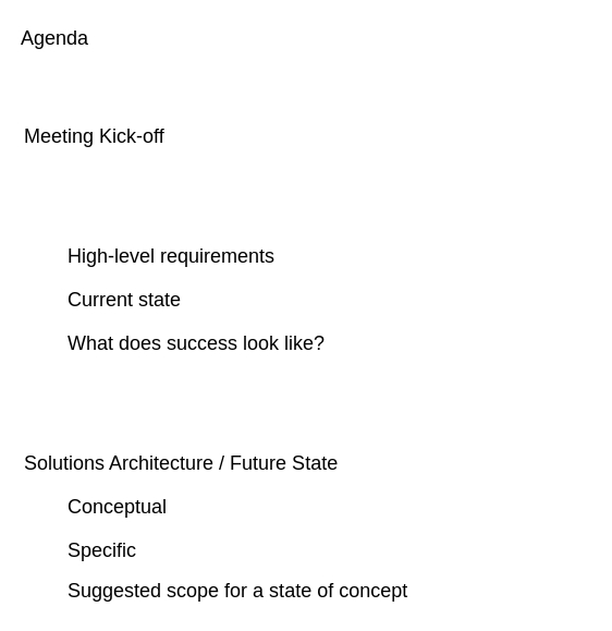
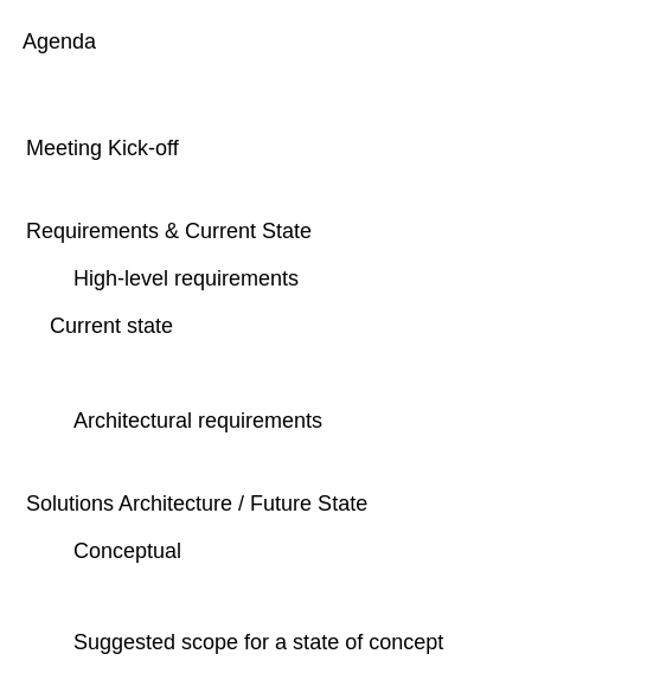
+ <mxCell id="4" value="Requirements &amp;amp; Current State" style="text;html=1;strokeColor=none;fillColor=none;align=left;verticalAlign=middle;whiteSpace=wrap;rounded=0;shadow=0;fontSize=18;" parent="1" vertex="1"><mxGeometry x="20" y="180" width="480" height="30" as="geometry" /></mxCell>
- <mxCell id="9" value="Current state" style="text;html=1;strokeColor=none;fillColor=none;align=left;verticalAlign=middle;whiteSpace=wrap;rounded=0;shadow=0;fontSize=18;" parent="1" vertex="1"><mxGeometry x="60" y="260" width="480" height="30" as="geometry" /></mxCell>
+ <mxCell id="9" value="Current state" style="text;html=1;strokeColor=none;fillColor=none;align=left;verticalAlign=middle;whiteSpace=wrap;rounded=0;shadow=0;fontSize=18;" parent="1" vertex="1"><mxGeometry x="40" y="260" width="480" height="30" as="geometry" /></mxCell>
- <mxCell id="10" value="What does success look like?" style="text;html=1;strokeColor=none;fillColor=none;align=left;verticalAlign=middle;whiteSpace=wrap;rounded=0;shadow=0;fontSize=18;" parent="1" vertex="1"><mxGeometry x="60" y="300" width="480" height="30" as="geometry" /></mxCell>
+ <mxCell id="11" value="Architectural requirements" style="text;html=1;strokeColor=none;fillColor=none;align=left;verticalAlign=middle;whiteSpace=wrap;rounded=0;shadow=0;fontSize=18;" parent="1" vertex="1"><mxGeometry x="60" y="340" width="480" height="30" as="geometry" /></mxCell>
- <mxCell id="7" value="Specific" style="text;html=1;strokeColor=none;fillColor=none;align=left;verticalAlign=middle;whiteSpace=wrap;rounded=0;shadow=0;fontSize=18;" parent="1" vertex="1"><mxGeometry x="60" y="490" width="480" height="30" as="geometry" /></mxCell>
